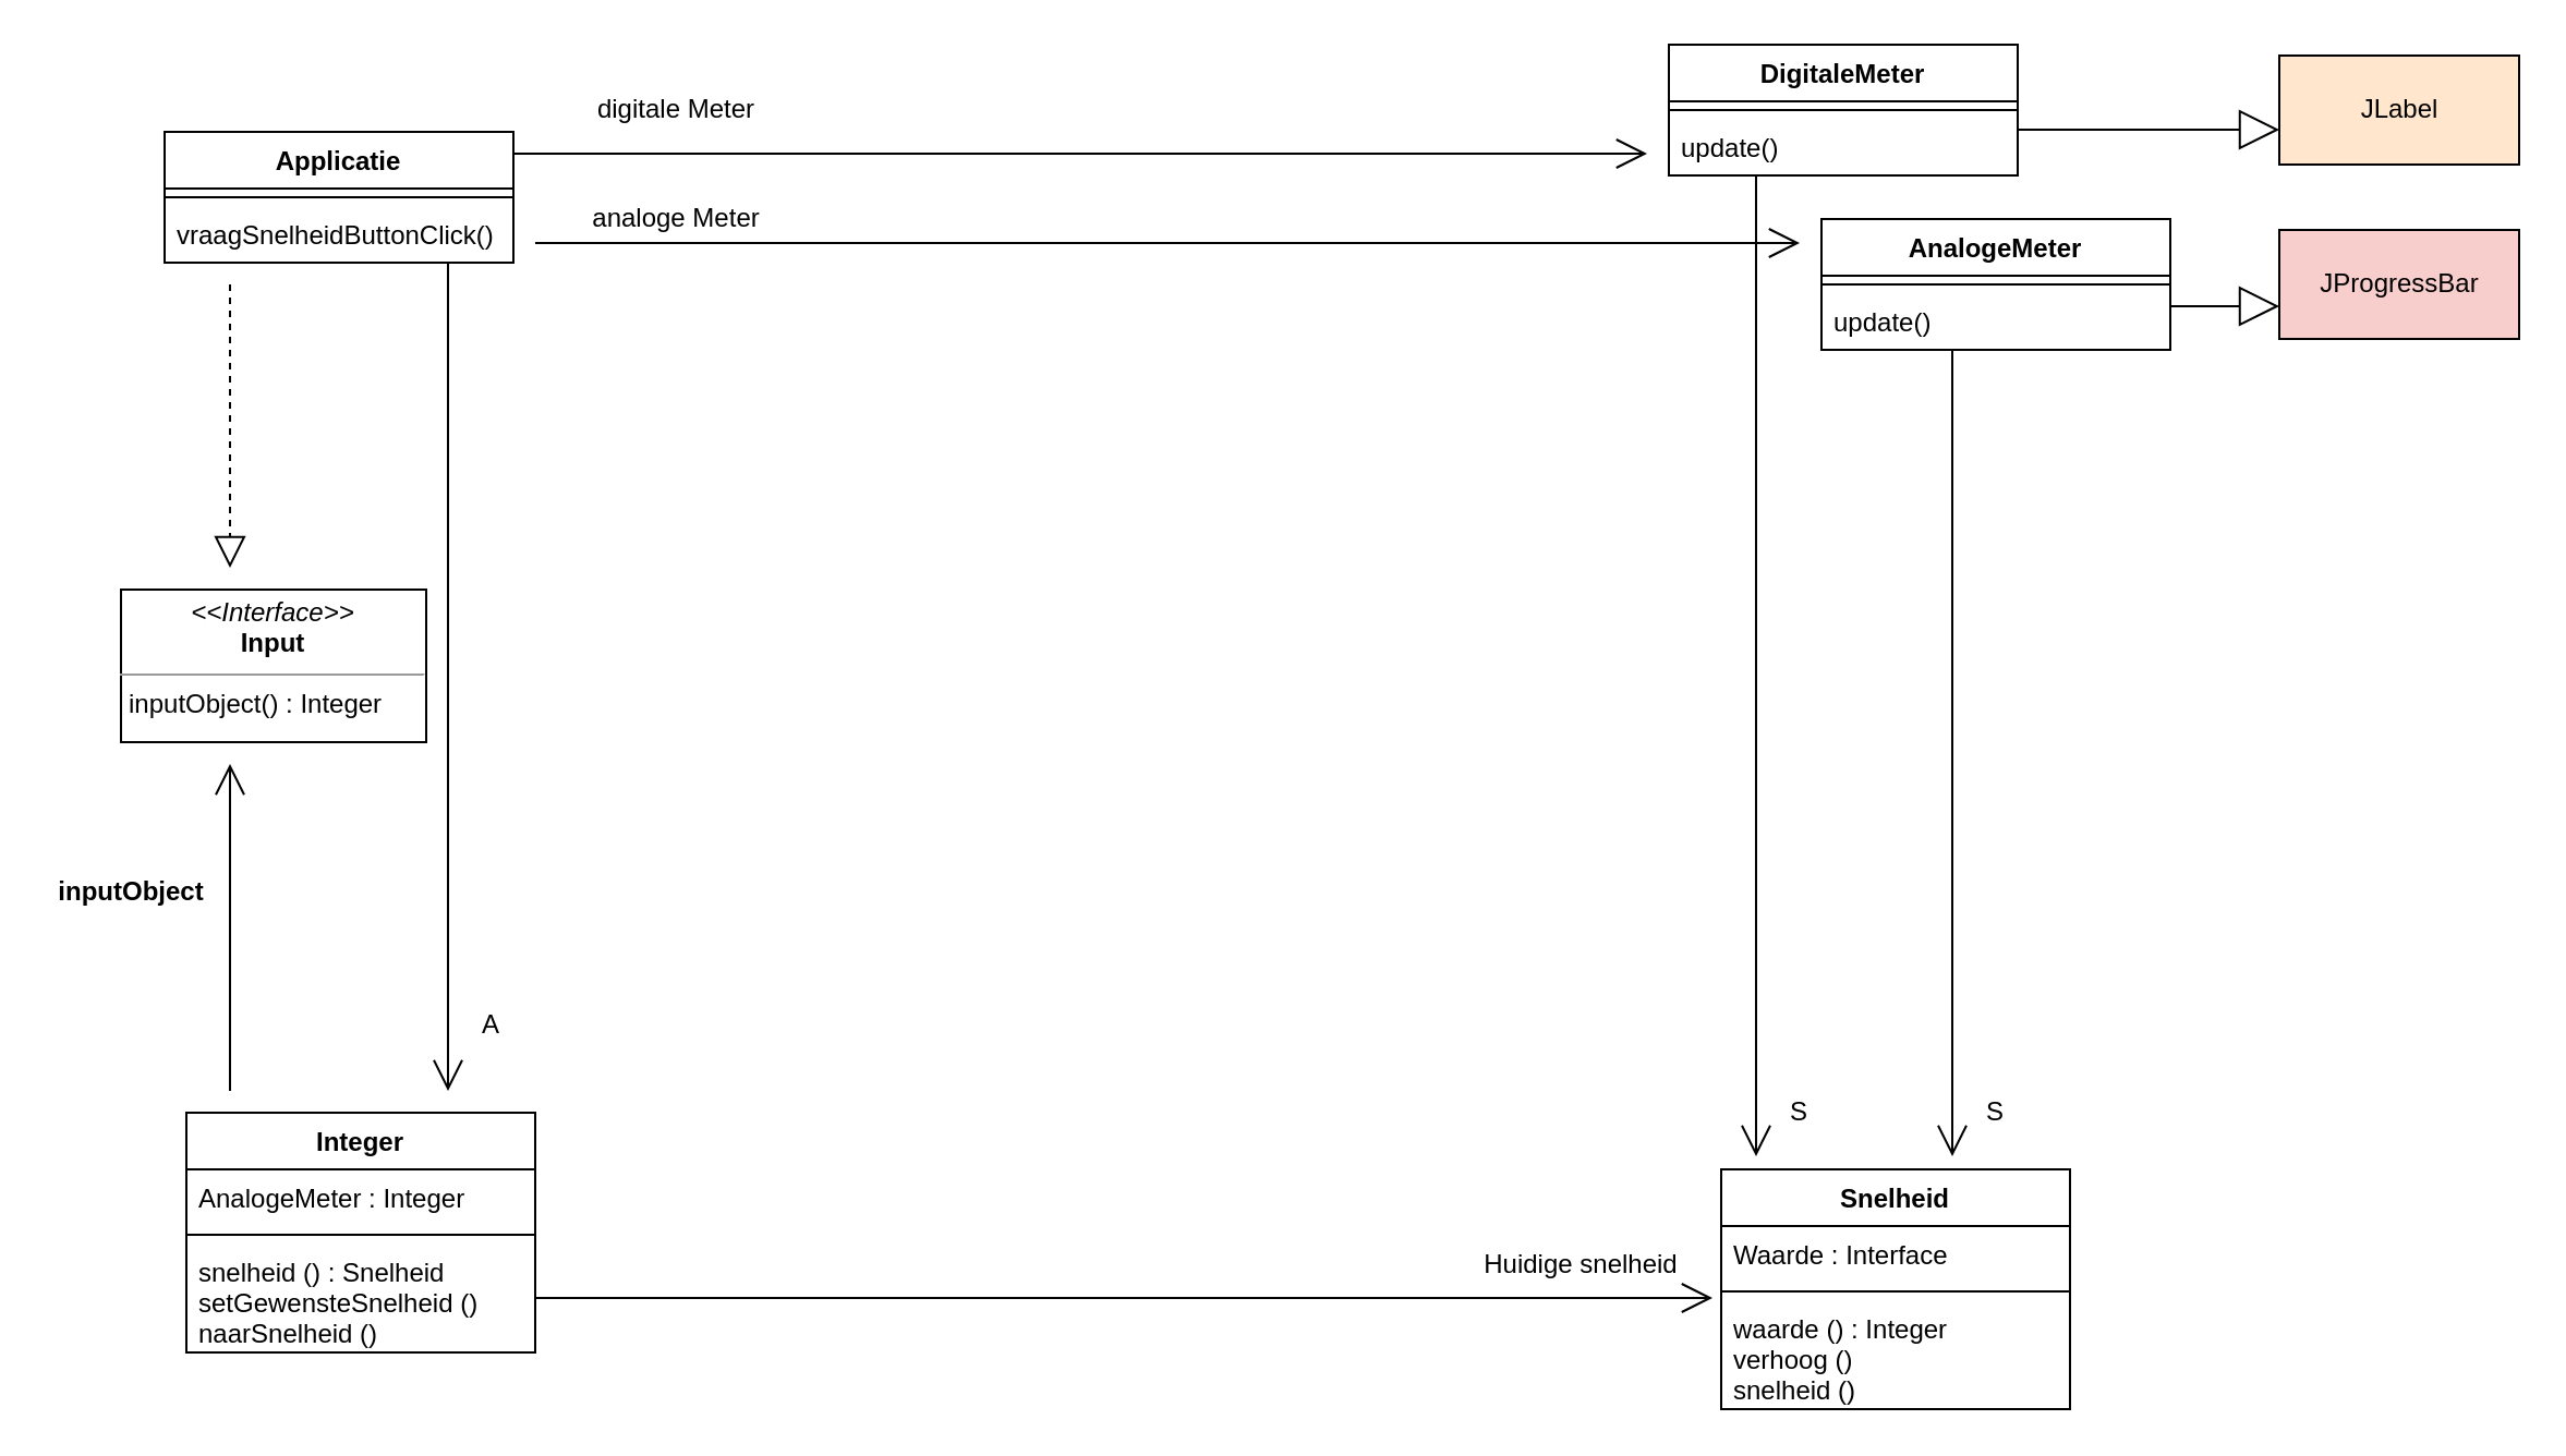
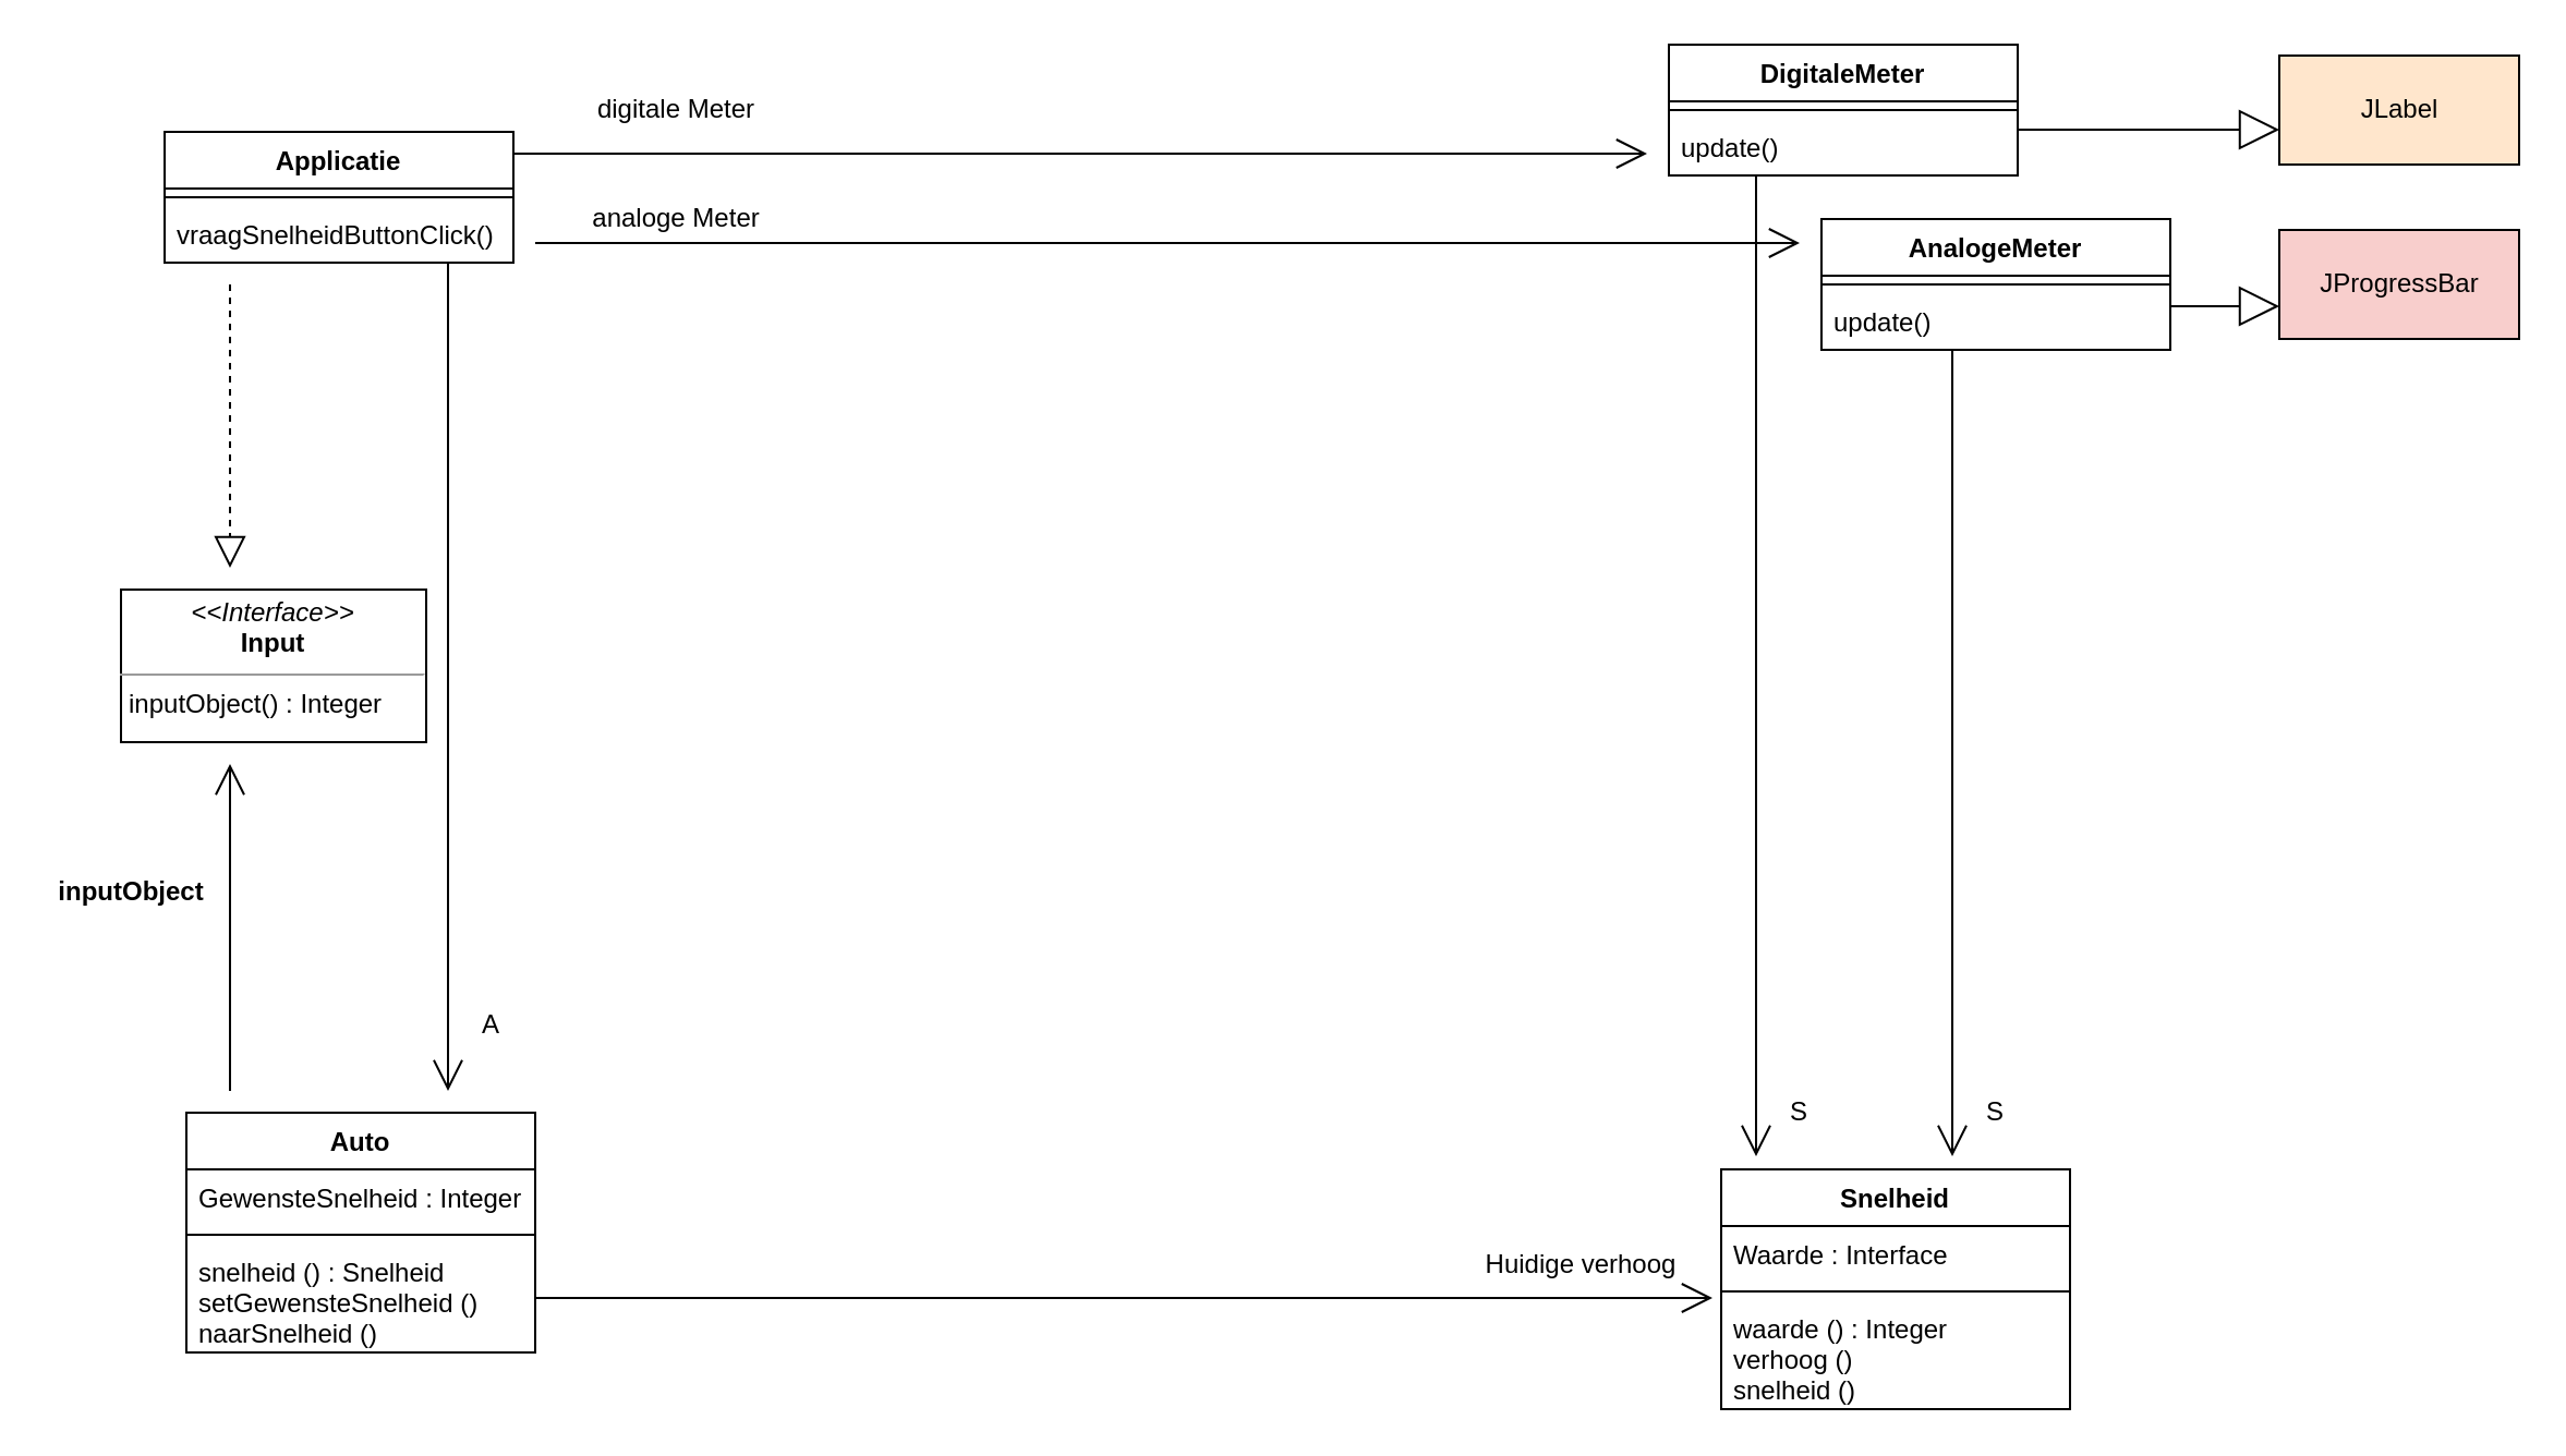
- <mxCell id="30" value="Integer" style="swimlane;fontStyle=1;align=center;verticalAlign=top;childLayout=stackLayout;horizontal=1;startSize=26;horizontalStack=0;resizeParent=1;resizeParentMax=0;resizeLast=0;collapsible=1;marginBottom=0;" parent="1" vertex="1"><mxGeometry x="85" y="510" width="160" height="110" as="geometry" /></mxCell>
+ <mxCell id="30" value="Auto" style="swimlane;fontStyle=1;align=center;verticalAlign=top;childLayout=stackLayout;horizontal=1;startSize=26;horizontalStack=0;resizeParent=1;resizeParentMax=0;resizeLast=0;collapsible=1;marginBottom=0;" parent="1" vertex="1"><mxGeometry x="85" y="510" width="160" height="110" as="geometry" /></mxCell>
- <mxCell id="31" value="AnalogeMeter : Integer" style="text;strokeColor=none;fillColor=none;align=left;verticalAlign=top;spacingLeft=4;spacingRight=4;overflow=hidden;rotatable=0;points=[[0,0.5],[1,0.5]];portConstraint=eastwest;" parent="30" vertex="1"><mxGeometry y="26" width="160" height="26" as="geometry" /></mxCell>
+ <mxCell id="31" value="GewensteSnelheid : Integer" style="text;strokeColor=none;fillColor=none;align=left;verticalAlign=top;spacingLeft=4;spacingRight=4;overflow=hidden;rotatable=0;points=[[0,0.5],[1,0.5]];portConstraint=eastwest;" parent="30" vertex="1"><mxGeometry y="26" width="160" height="26" as="geometry" /></mxCell>
- <mxCell id="19" value="Huidige snelheid" style="text;html=1;strokeColor=none;fillColor=none;align=center;verticalAlign=middle;whiteSpace=wrap;rounded=0;" parent="1" vertex="1"><mxGeometry x="675" y="570" width="100" height="20" as="geometry" /></mxCell>
+ <mxCell id="19" value="Huidige verhoog" style="text;html=1;strokeColor=none;fillColor=none;align=center;verticalAlign=middle;whiteSpace=wrap;rounded=0;" parent="1" vertex="1"><mxGeometry x="675" y="570" width="100" height="20" as="geometry" /></mxCell>
